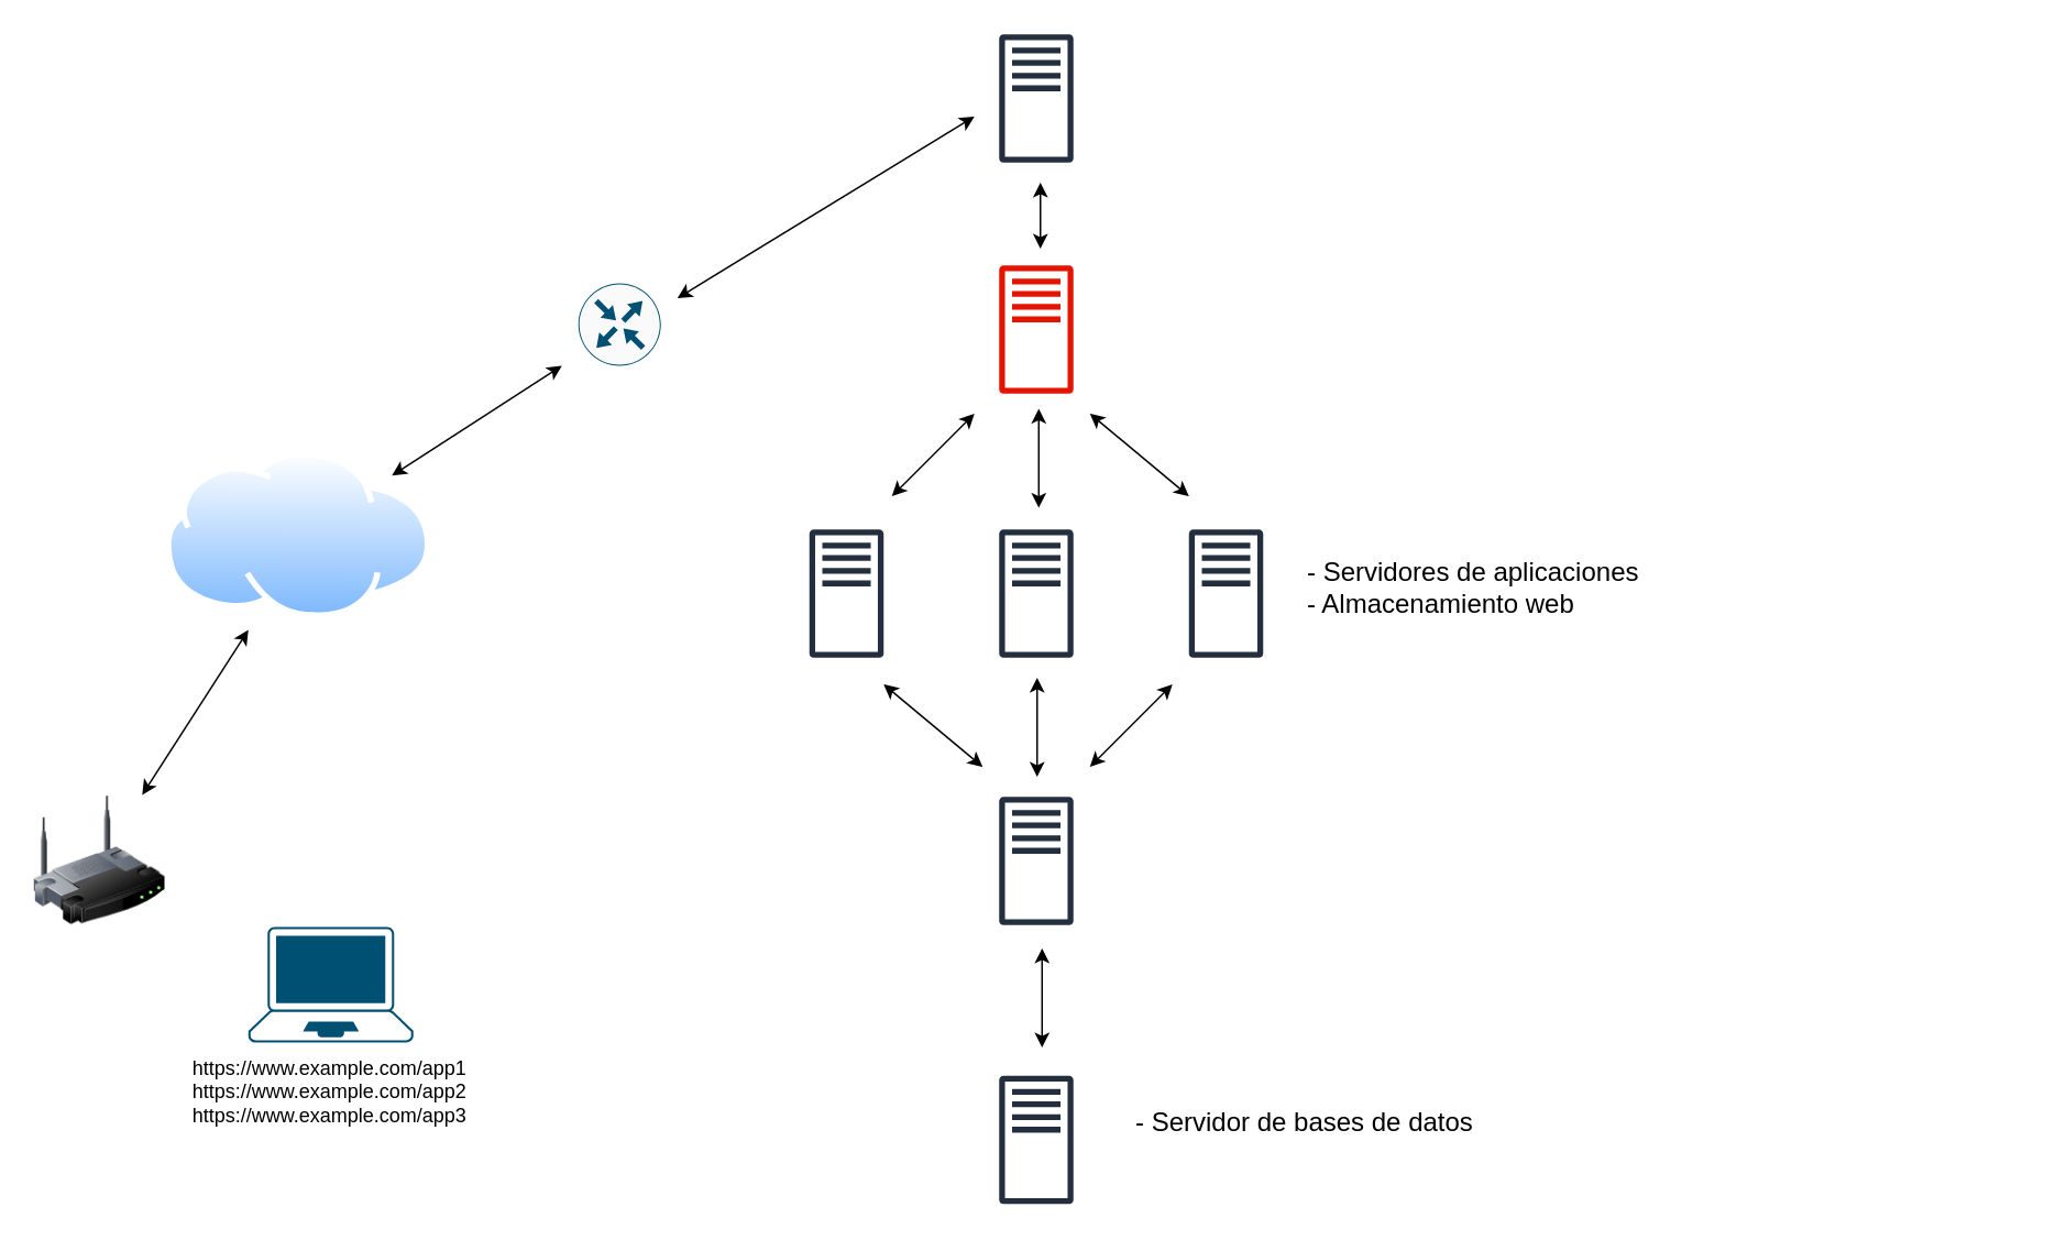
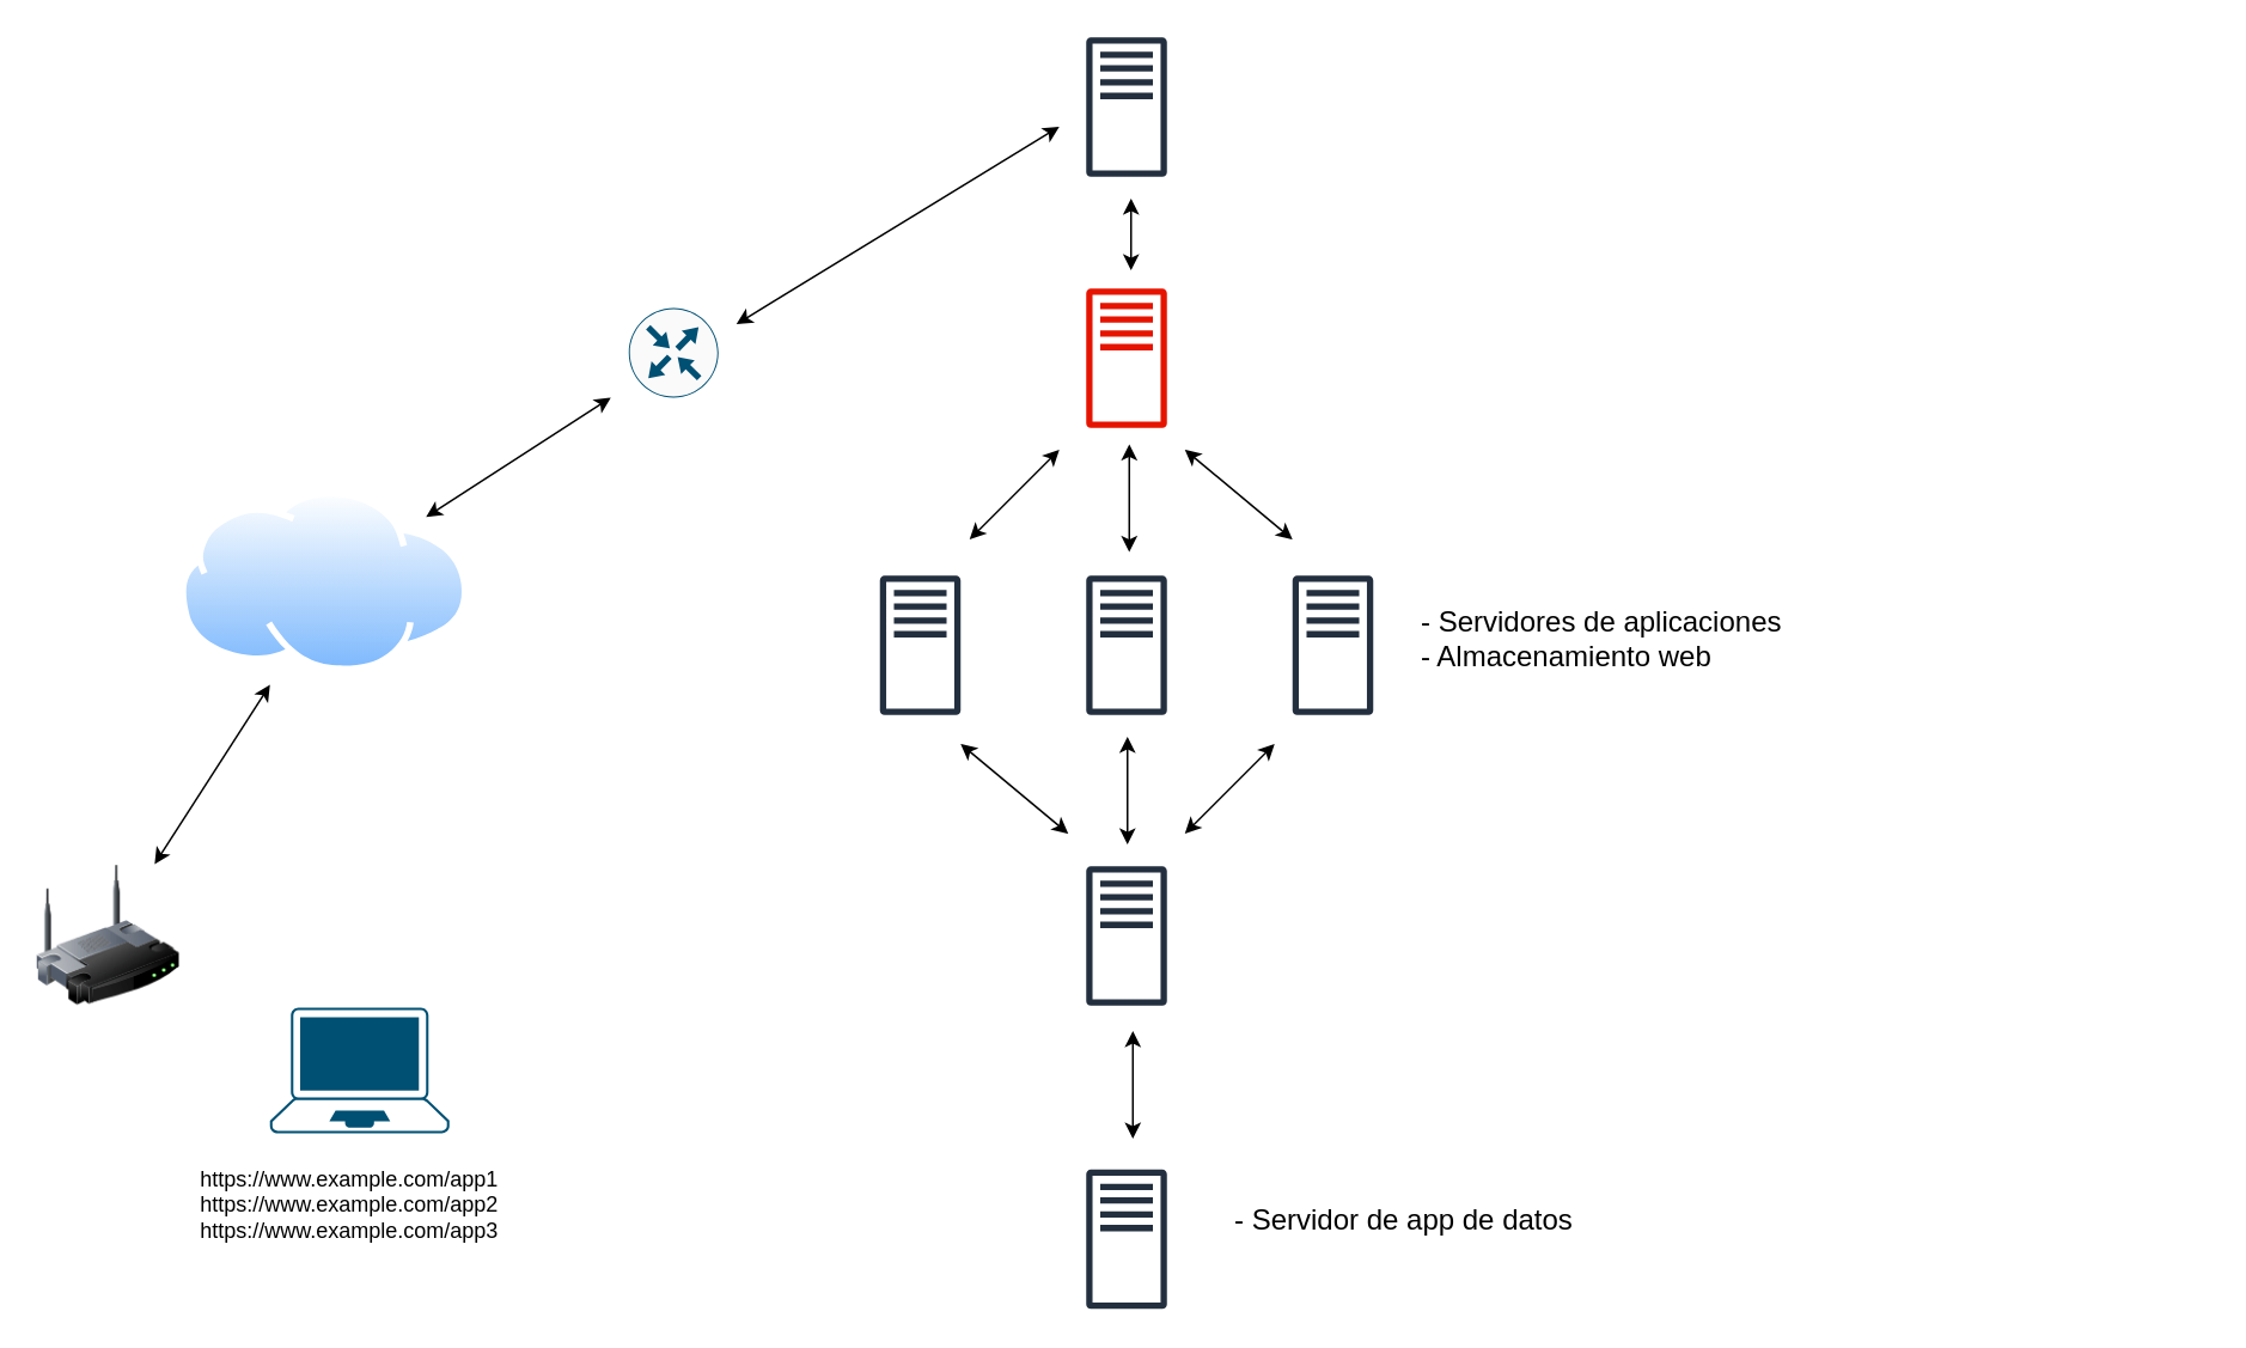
- <mxCell id="7" value="&lt;div&gt;https://www.example.com/app1&lt;/div&gt;&lt;div&gt;https://www.example.com/app2&lt;/div&gt;&lt;div&gt;https://www.example.com/app3&lt;br&gt;&lt;/div&gt;" style="text;html=1;resizable=0;autosize=1;align=center;verticalAlign=middle;points=[];fillColor=none;strokeColor=none;rounded=0;" parent="1" vertex="1"><mxGeometry x="94" y="636" width="210" height="50" as="geometry" /></mxCell>
+ <mxCell id="7" value="&lt;div&gt;https://www.example.com/app1&lt;/div&gt;&lt;div&gt;https://www.example.com/app2&lt;/div&gt;&lt;div&gt;https://www.example.com/app3&lt;br&gt;&lt;/div&gt;" style="text;html=1;resizable=0;autosize=1;align=center;verticalAlign=middle;points=[];fillColor=none;strokeColor=none;rounded=0;" parent="1" vertex="1"><mxGeometry x="89" y="646" width="210" height="50" as="geometry" /></mxCell>
- <mxCell id="12" value="&lt;div style=&quot;font-size: 16px&quot;&gt;&lt;font style=&quot;font-size: 16px&quot;&gt;- Servidor de bases de datos&lt;/font&gt;&lt;/div&gt;" style="text;whiteSpace=wrap;html=1;" parent="1" vertex="1"><mxGeometry x="686" y="663" width="260" height="30" as="geometry" /></mxCell>
+ <mxCell id="12" value="&lt;div style=&quot;font-size: 16px&quot;&gt;&lt;font style=&quot;font-size: 16px&quot;&gt;- Servidor de app de datos&lt;/font&gt;&lt;/div&gt;" style="text;whiteSpace=wrap;html=1;" parent="1" vertex="1"><mxGeometry x="686" y="663" width="260" height="30" as="geometry" /></mxCell>
